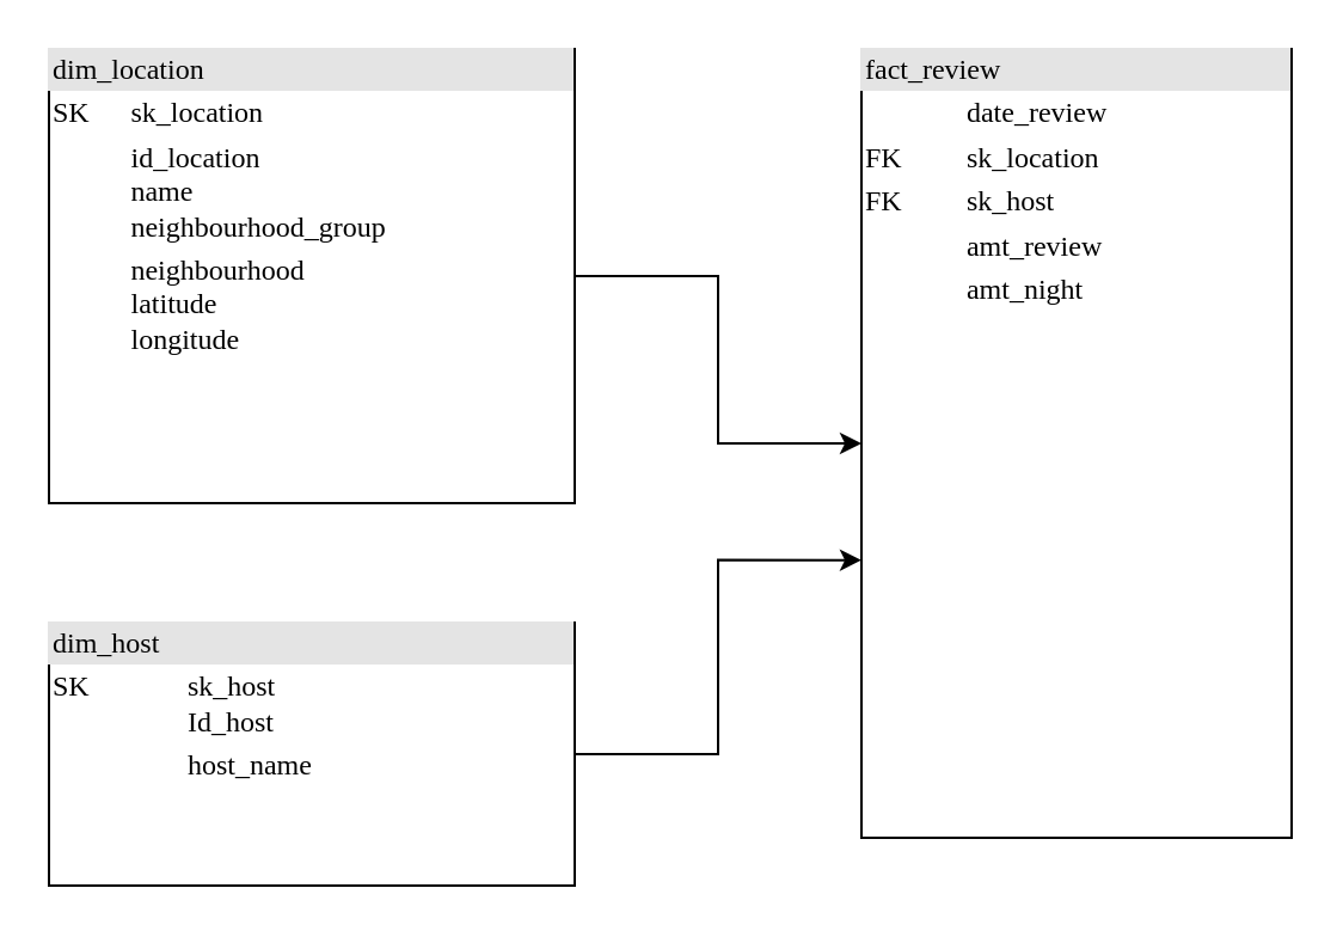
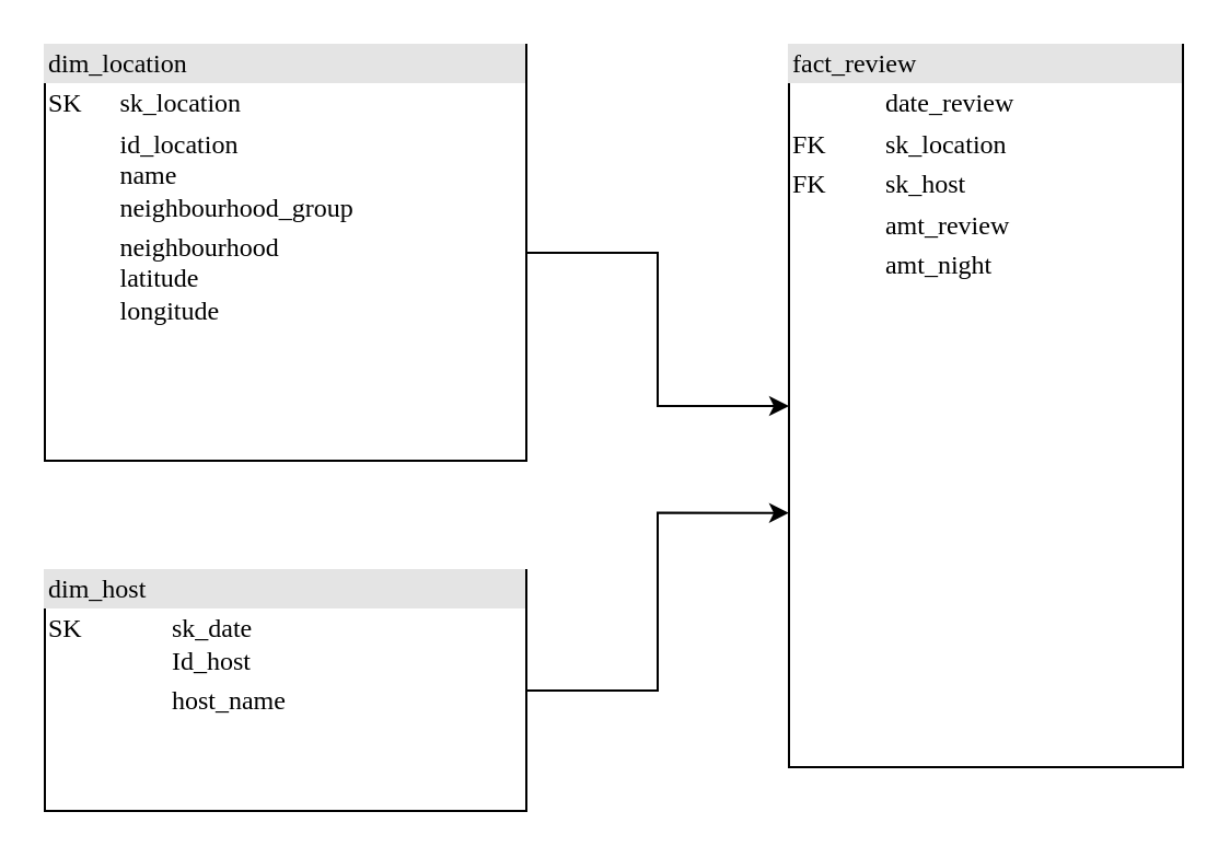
- <mxCell id="5" value="&lt;div style=&quot;box-sizing: border-box ; width: 100% ; background: #e4e4e4 ; padding: 2px&quot;&gt;dim_host&lt;/div&gt;&lt;table style=&quot;width: 100% ; font-size: 1em&quot; cellpadding=&quot;2&quot; cellspacing=&quot;0&quot;&gt;&lt;tbody&gt;&lt;tr&gt;&lt;td&gt;SK&lt;br&gt;&lt;br&gt;&lt;/td&gt;&lt;td&gt;sk_host&lt;br&gt;Id_host&lt;/td&gt;&lt;/tr&gt;&lt;tr&gt;&lt;td&gt;&lt;br&gt;&lt;/td&gt;&lt;td&gt;host_name&lt;/td&gt;&lt;/tr&gt;&lt;tr&gt;&lt;td&gt;&lt;/td&gt;&lt;td&gt;&lt;br&gt;&lt;/td&gt;&lt;/tr&gt;&lt;/tbody&gt;&lt;/table&gt;" style="verticalAlign=top;align=left;overflow=fill;html=1;rounded=0;shadow=0;comic=0;labelBackgroundColor=none;strokeWidth=1;fontFamily=Verdana;fontSize=12" parent="1" vertex="1"><mxGeometry x="20" y="260" width="220" height="110" as="geometry" /></mxCell>
+ <mxCell id="5" value="&lt;div style=&quot;box-sizing: border-box ; width: 100% ; background: #e4e4e4 ; padding: 2px&quot;&gt;dim_host&lt;/div&gt;&lt;table style=&quot;width: 100% ; font-size: 1em&quot; cellpadding=&quot;2&quot; cellspacing=&quot;0&quot;&gt;&lt;tbody&gt;&lt;tr&gt;&lt;td&gt;SK&lt;br&gt;&lt;br&gt;&lt;/td&gt;&lt;td&gt;sk_date&lt;br&gt;Id_host&lt;/td&gt;&lt;/tr&gt;&lt;tr&gt;&lt;td&gt;&lt;br&gt;&lt;/td&gt;&lt;td&gt;host_name&lt;/td&gt;&lt;/tr&gt;&lt;tr&gt;&lt;td&gt;&lt;/td&gt;&lt;td&gt;&lt;br&gt;&lt;/td&gt;&lt;/tr&gt;&lt;/tbody&gt;&lt;/table&gt;" style="verticalAlign=top;align=left;overflow=fill;html=1;rounded=0;shadow=0;comic=0;labelBackgroundColor=none;strokeWidth=1;fontFamily=Verdana;fontSize=12" parent="1" vertex="1"><mxGeometry x="20" y="260" width="220" height="110" as="geometry" /></mxCell>
